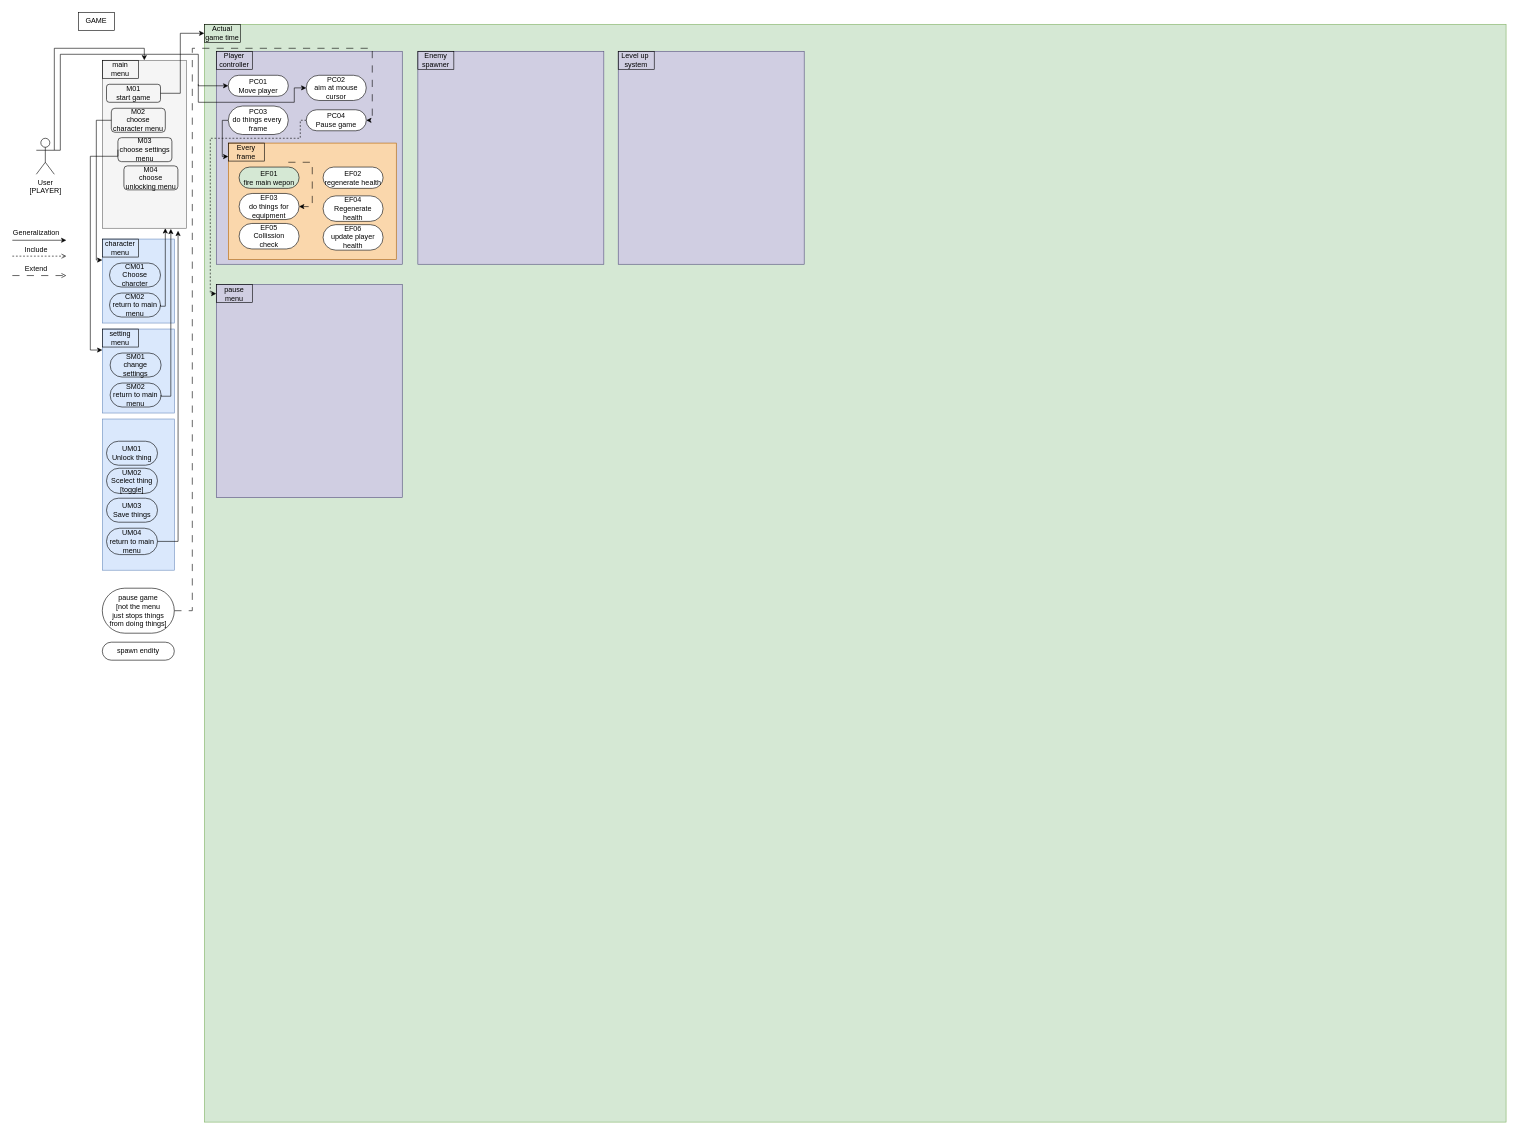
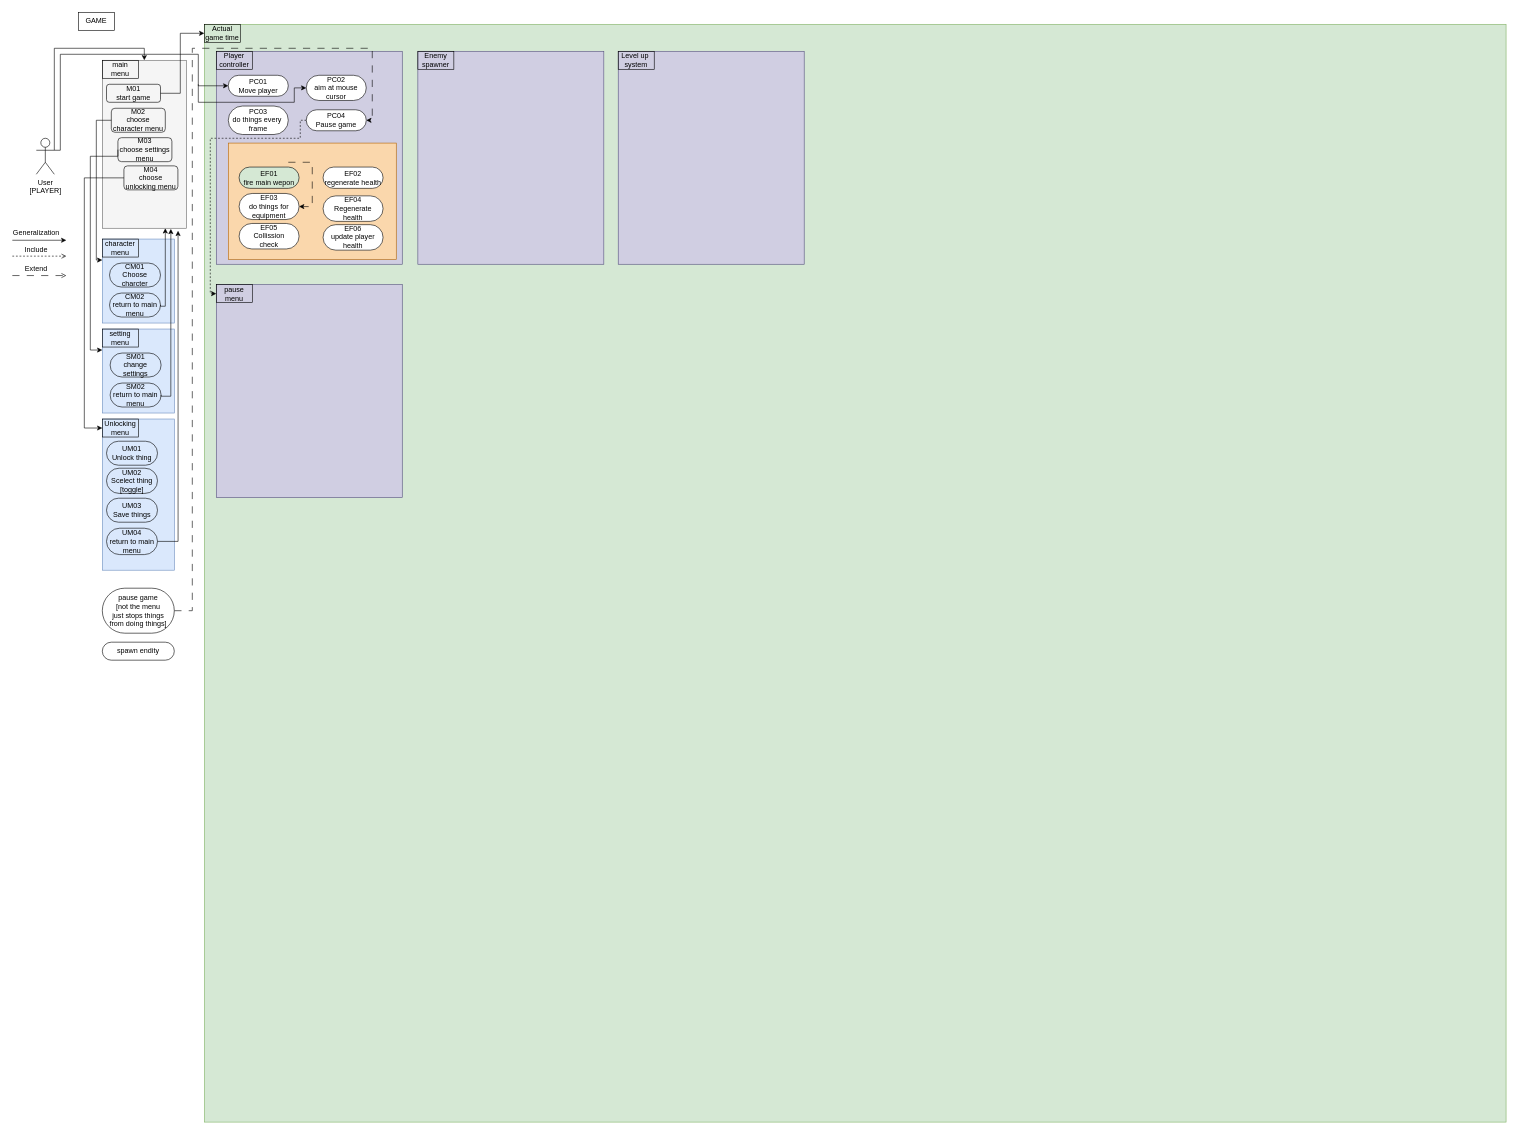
- <mxCell id="42" value="Every frame" style="text;html=1;strokeColor=default;fillColor=none;align=center;verticalAlign=middle;whiteSpace=wrap;rounded=0;movable=1;resizable=1;rotatable=1;deletable=1;editable=1;connectable=1;" vertex="1" parent="1"><mxGeometry x="380" y="238" width="60" height="30" as="geometry" /></mxCell>
- <mxCell id="39" style="edgeStyle=orthogonalEdgeStyle;rounded=0;orthogonalLoop=1;jettySize=auto;html=1;entryX=0;entryY=0.75;entryDx=0;entryDy=0;fontColor=#050505;" edge="1" parent="1" source="40" target="42"><mxGeometry relative="1" as="geometry"><Array as="points"><mxPoint x="370" y="200" /><mxPoint x="370" y="260" /><mxPoint x="380" y="260" /></Array></mxGeometry></mxCell>
+ <mxCell id="13" style="edgeStyle=orthogonalEdgeStyle;rounded=0;orthogonalLoop=1;jettySize=auto;html=1;exitX=0;exitY=0.5;exitDx=0;exitDy=0;entryX=0;entryY=0.5;entryDx=0;entryDy=0;" edge="1" parent="1" source="14" target="26"><mxGeometry relative="1" as="geometry"><Array as="points"><mxPoint x="140" y="296" /><mxPoint x="140" y="713" /></Array></mxGeometry></mxCell>
+ <mxCell id="26" value="Unlocking menu" style="text;html=1;strokeColor=default;fillColor=none;align=center;verticalAlign=middle;whiteSpace=wrap;rounded=0;" vertex="1" parent="1"><mxGeometry x="170" y="698" width="60" height="30" as="geometry" /></mxCell>
